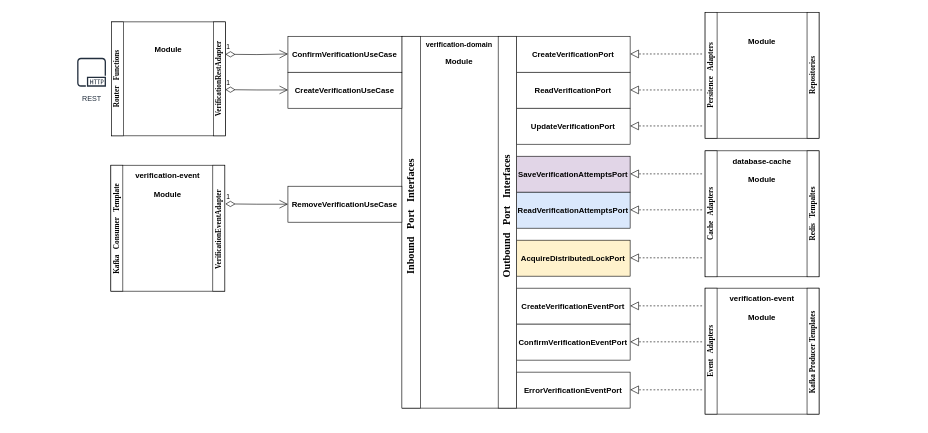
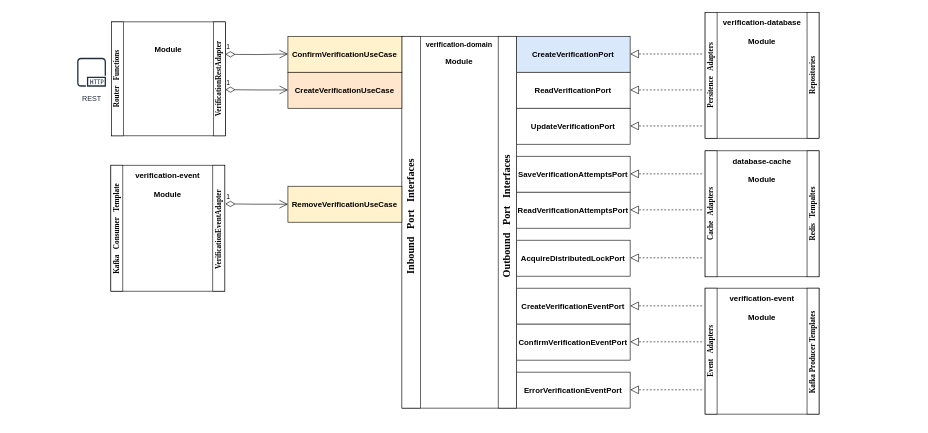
+ <mxCell id="37" value="verification-database" style="text;html=1;strokeColor=none;fillColor=none;align=center;verticalAlign=middle;whiteSpace=wrap;rounded=0;fontSize=13;fontStyle=1" vertex="1" parent="35"><mxGeometry x="20" width="150" height="33.158" as="geometry" /></mxCell>
- <mxCell id="20" value="ConfirmVerificationUseCase" style="rounded=0;whiteSpace=wrap;html=1;align=center;fontSize=13;fontStyle=1" vertex="1" parent="1"><mxGeometry x="479.41" y="60" width="190" height="60" as="geometry" /></mxCell>
+ <mxCell id="20" value="ConfirmVerificationUseCase" style="rounded=0;whiteSpace=wrap;html=1;align=center;fontSize=13;fontStyle=1;fillColor=#fff2cc;" vertex="1" parent="1"><mxGeometry x="479.41" y="60" width="190" height="60" as="geometry" /></mxCell>
- <mxCell id="2" value="CreateVerificationPort" style="rounded=0;whiteSpace=wrap;html=1;align=center;fontSize=13;fontStyle=1" vertex="1" parent="1"><mxGeometry x="860" y="60" width="190" height="60" as="geometry" /></mxCell>
+ <mxCell id="2" value="CreateVerificationPort" style="rounded=0;whiteSpace=wrap;html=1;align=center;fontSize=13;fontStyle=1;fillColor=#dae8fc;" vertex="1" parent="1"><mxGeometry x="860" y="60" width="190" height="60" as="geometry" /></mxCell>
- <mxCell id="21" value="CreateVerificationUseCase" style="rounded=0;whiteSpace=wrap;html=1;align=center;fontSize=13;fontStyle=1" vertex="1" parent="1"><mxGeometry x="479.41" y="120" width="190" height="60" as="geometry" /></mxCell>
+ <mxCell id="21" value="CreateVerificationUseCase" style="rounded=0;whiteSpace=wrap;html=1;align=center;fontSize=13;fontStyle=1;fillColor=#ffe6cc;" vertex="1" parent="1"><mxGeometry x="479.41" y="120" width="190" height="60" as="geometry" /></mxCell>
- <mxCell id="5" value="SaveVerificationAttemptsPort" style="rounded=0;whiteSpace=wrap;html=1;align=center;fontSize=13;fontStyle=1;fillColor=#e1d5e7;" vertex="1" parent="1"><mxGeometry x="860" y="260" width="190" height="60" as="geometry" /></mxCell>
+ <mxCell id="5" value="SaveVerificationAttemptsPort" style="rounded=0;whiteSpace=wrap;html=1;align=center;fontSize=13;fontStyle=1" vertex="1" parent="1"><mxGeometry x="860" y="260" width="190" height="60" as="geometry" /></mxCell>
- <mxCell id="22" value="RemoveVerificationUseCase" style="rounded=0;whiteSpace=wrap;html=1;align=center;fontSize=13;fontStyle=1" vertex="1" parent="1"><mxGeometry x="479.41" y="310" width="190" height="60" as="geometry" /></mxCell>
+ <mxCell id="22" value="RemoveVerificationUseCase" style="rounded=0;whiteSpace=wrap;html=1;align=center;fontSize=13;fontStyle=1;fillColor=#fff2cc;" vertex="1" parent="1"><mxGeometry x="479.41" y="310" width="190" height="60" as="geometry" /></mxCell>
- <mxCell id="6" value="ReadVerificationAttemptsPort" style="rounded=0;whiteSpace=wrap;html=1;align=center;fontSize=13;fontStyle=1;fillColor=#dae8fc;" vertex="1" parent="1"><mxGeometry x="860" y="320" width="190" height="60" as="geometry" /></mxCell>
+ <mxCell id="6" value="ReadVerificationAttemptsPort" style="rounded=0;whiteSpace=wrap;html=1;align=center;fontSize=13;fontStyle=1" vertex="1" parent="1"><mxGeometry x="860" y="320" width="190" height="60" as="geometry" /></mxCell>
- <mxCell id="7" value="AcquireDistributedLockPort" style="rounded=0;whiteSpace=wrap;html=1;align=center;fontSize=13;fontStyle=1;fillColor=#fff2cc;" vertex="1" parent="1"><mxGeometry x="860" y="400" width="190" height="60" as="geometry" /></mxCell>
+ <mxCell id="7" value="AcquireDistributedLockPort" style="rounded=0;whiteSpace=wrap;html=1;align=center;fontSize=13;fontStyle=1" vertex="1" parent="1"><mxGeometry x="860" y="400" width="190" height="60" as="geometry" /></mxCell>
